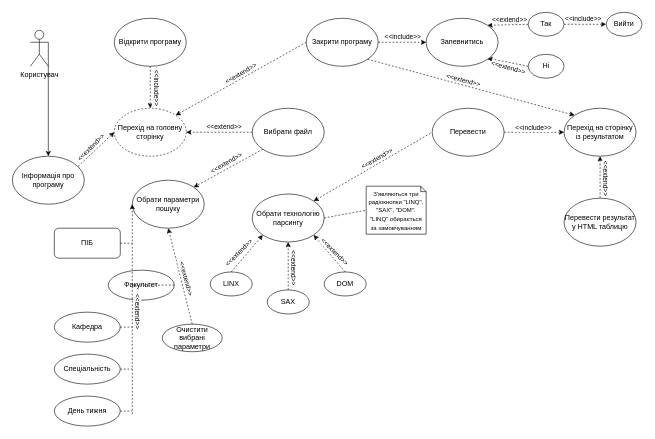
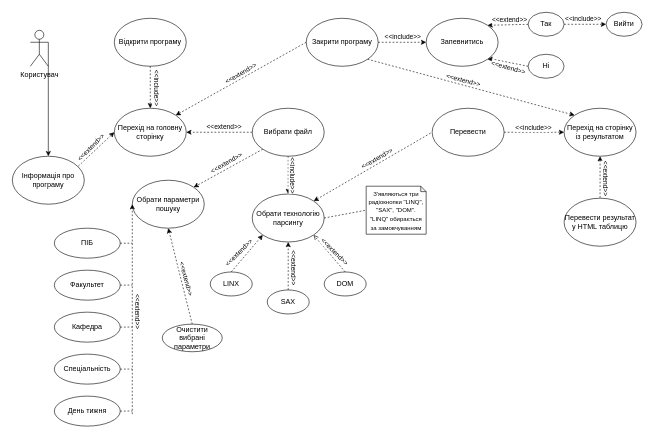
- <mxCell id="25" value="Перехід на головну сторінку" style="ellipse;whiteSpace=wrap;html=1;dashed=1;" parent="1" vertex="1"><mxGeometry x="190" y="180" width="120" height="80" as="geometry" /></mxCell>
+ <mxCell id="25" value="Перехід на головну сторінку" style="ellipse;whiteSpace=wrap;html=1;" parent="1" vertex="1"><mxGeometry x="190" y="180" width="120" height="80" as="geometry" /></mxCell>
+ <mxCell id="9" value="" style="endArrow=classic;html=1;rounded=0;exitX=0.5;exitY=1;exitDx=0;exitDy=0;entryX=0.5;entryY=0;entryDx=0;entryDy=0;strokeColor=default;dashed=1;" parent="1" source="5" target="8" edge="1"><mxGeometry width="50" height="50" relative="1" as="geometry"><mxPoint x="410" y="290" as="sourcePoint" /><mxPoint x="460" y="240" as="targetPoint" /></mxGeometry></mxCell>
+ <mxCell id="10" value="&amp;lt;&amp;lt;include&amp;gt;&amp;gt;" style="edgeLabel;html=1;align=center;verticalAlign=middle;resizable=0;points=[];rotation=90;" parent="9" vertex="1" connectable="0"><mxGeometry x="-0.016" y="1" relative="1" as="geometry"><mxPoint x="8" as="offset" /></mxGeometry></mxCell>
- <mxCell id="19" value="" style="endArrow=classic;html=1;rounded=0;dashed=1;exitX=0.5;exitY=0;exitDx=0;exitDy=0;entryX=1;entryY=1;entryDx=0;entryDy=0;" parent="1" source="16" target="8" edge="1"><mxGeometry width="50" height="50" relative="1" as="geometry"><mxPoint x="565" y="435" as="sourcePoint" /><mxPoint x="603" y="393" as="targetPoint" /></mxGeometry></mxCell>
+ <mxCell id="19" value="" style="endArrow=open;html=1;rounded=0;dashed=1;exitX=0.5;exitY=0;exitDx=0;exitDy=0;entryX=1;entryY=1;entryDx=0;entryDy=0;" parent="1" source="16" target="8" edge="1"><mxGeometry width="50" height="50" relative="1" as="geometry"><mxPoint x="565" y="435" as="sourcePoint" /><mxPoint x="603" y="393" as="targetPoint" /></mxGeometry></mxCell>
- <mxCell id="32" value="ПІБ" style="whiteSpace=wrap;html=1;rounded=1;" parent="1" vertex="1"><mxGeometry x="90" y="380" width="110" height="50" as="geometry" /></mxCell>
+ <mxCell id="32" value="ПІБ" style="ellipse;whiteSpace=wrap;html=1;" parent="1" vertex="1"><mxGeometry x="90" y="380" width="110" height="50" as="geometry" /></mxCell>
- <mxCell id="33" value="Факультет" style="ellipse;whiteSpace=wrap;html=1;" parent="1" vertex="1"><mxGeometry x="180" y="450" width="110" height="50" as="geometry" /></mxCell>
+ <mxCell id="33" value="Факультет" style="ellipse;whiteSpace=wrap;html=1;" parent="1" vertex="1"><mxGeometry x="90" y="450" width="110" height="50" as="geometry" /></mxCell>
